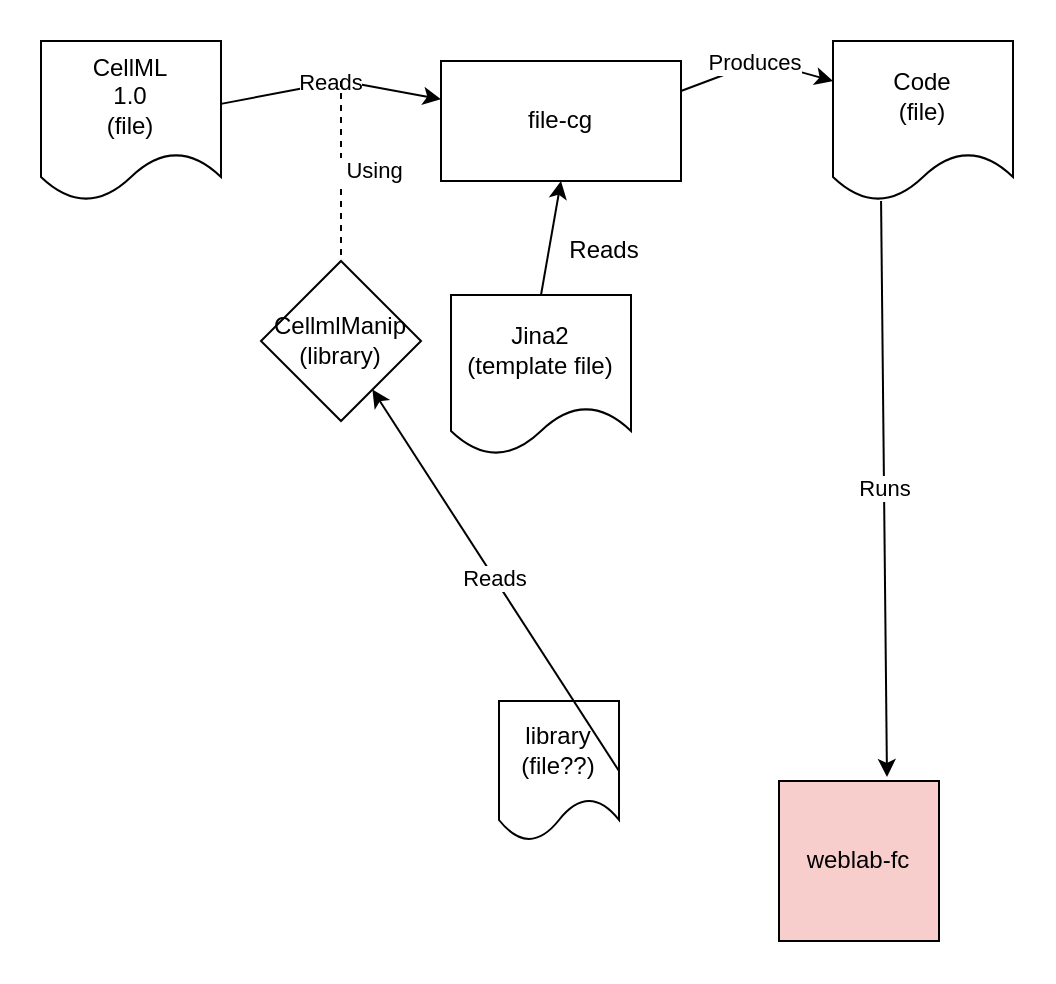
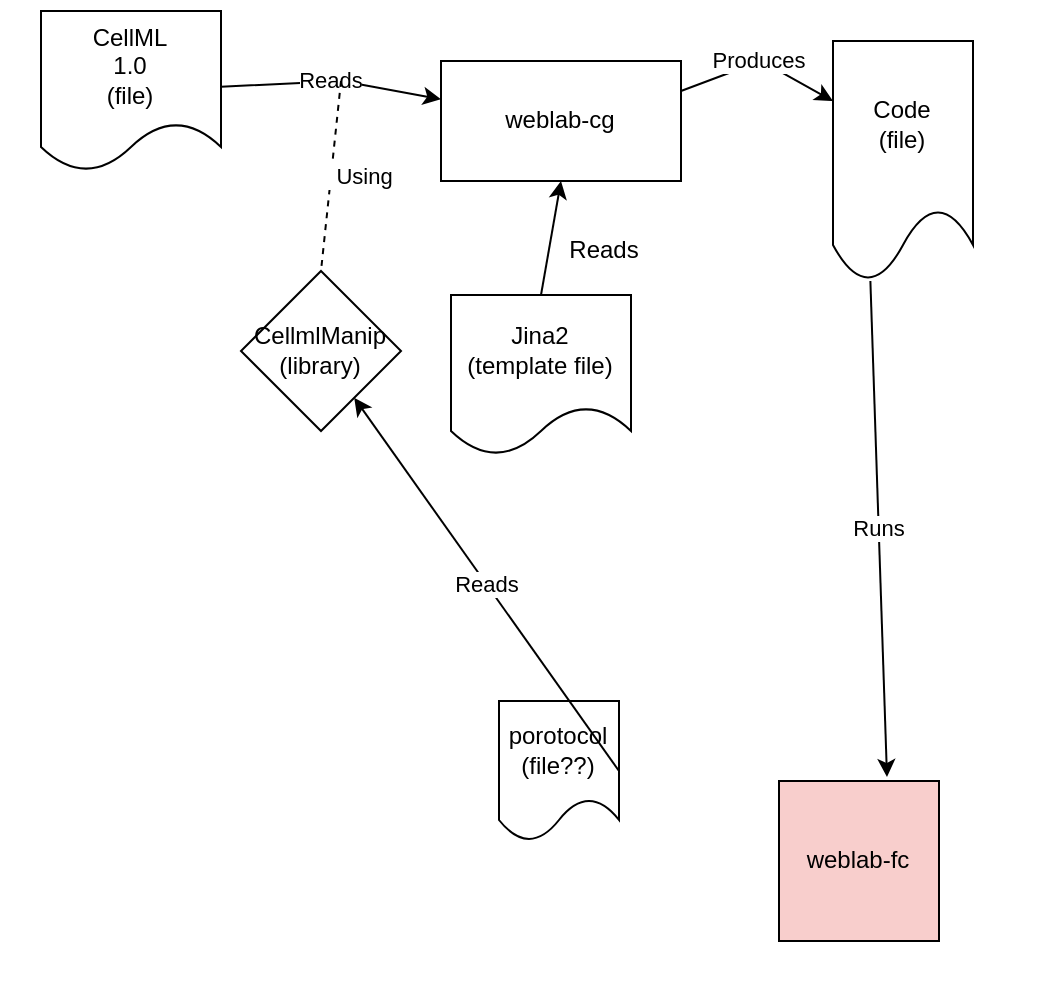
- <mxCell id="2" value="CellML&lt;br&gt;1.0&lt;br&gt;(file)" style="shape=document;whiteSpace=wrap;html=1;boundedLbl=1;" vertex="1" parent="1"><mxGeometry x="20" y="20" width="90" height="80" as="geometry" /></mxCell>
+ <mxCell id="2" value="CellML&lt;br&gt;1.0&lt;br&gt;(file)" style="shape=document;whiteSpace=wrap;html=1;boundedLbl=1;" vertex="1" parent="1"><mxGeometry x="20" y="5" width="90" height="80" as="geometry" /></mxCell>
- <mxCell id="4" value="file-cg" style="rounded=0;whiteSpace=wrap;html=1;" vertex="1" parent="1"><mxGeometry x="220" y="30" width="120" height="60" as="geometry" /></mxCell>
+ <mxCell id="4" value="weblab-cg" style="rounded=0;whiteSpace=wrap;html=1;" vertex="1" parent="1"><mxGeometry x="220" y="30" width="120" height="60" as="geometry" /></mxCell>
- <mxCell id="10" value="Code&lt;br&gt;(file)" style="shape=document;whiteSpace=wrap;html=1;boundedLbl=1;" vertex="1" parent="1"><mxGeometry x="416" y="20" width="90" height="80" as="geometry" /></mxCell>
+ <mxCell id="10" value="Code&lt;br&gt;(file)" style="shape=document;whiteSpace=wrap;html=1;boundedLbl=1;" vertex="1" parent="1"><mxGeometry x="416" y="20" width="70" height="120" as="geometry" /></mxCell>
- <mxCell id="5" value="CellmlManip&lt;br&gt;(library)" style="rhombus;whiteSpace=wrap;html=1;" vertex="1" parent="1"><mxGeometry x="130" y="130" width="80" height="80" as="geometry" /></mxCell>
+ <mxCell id="5" value="CellmlManip&lt;br&gt;(library)" style="rhombus;whiteSpace=wrap;html=1;" vertex="1" parent="1"><mxGeometry x="120" y="135" width="80" height="80" as="geometry" /></mxCell>
- <mxCell id="13" value="library&lt;br&gt;(file??)" style="shape=document;whiteSpace=wrap;html=1;boundedLbl=1;" vertex="1" parent="1"><mxGeometry x="249" y="350" width="60" height="70" as="geometry" /></mxCell>
+ <mxCell id="13" value="porotocol&lt;br&gt;(file??)" style="shape=document;whiteSpace=wrap;html=1;boundedLbl=1;" vertex="1" parent="1"><mxGeometry x="249" y="350" width="60" height="70" as="geometry" /></mxCell>
